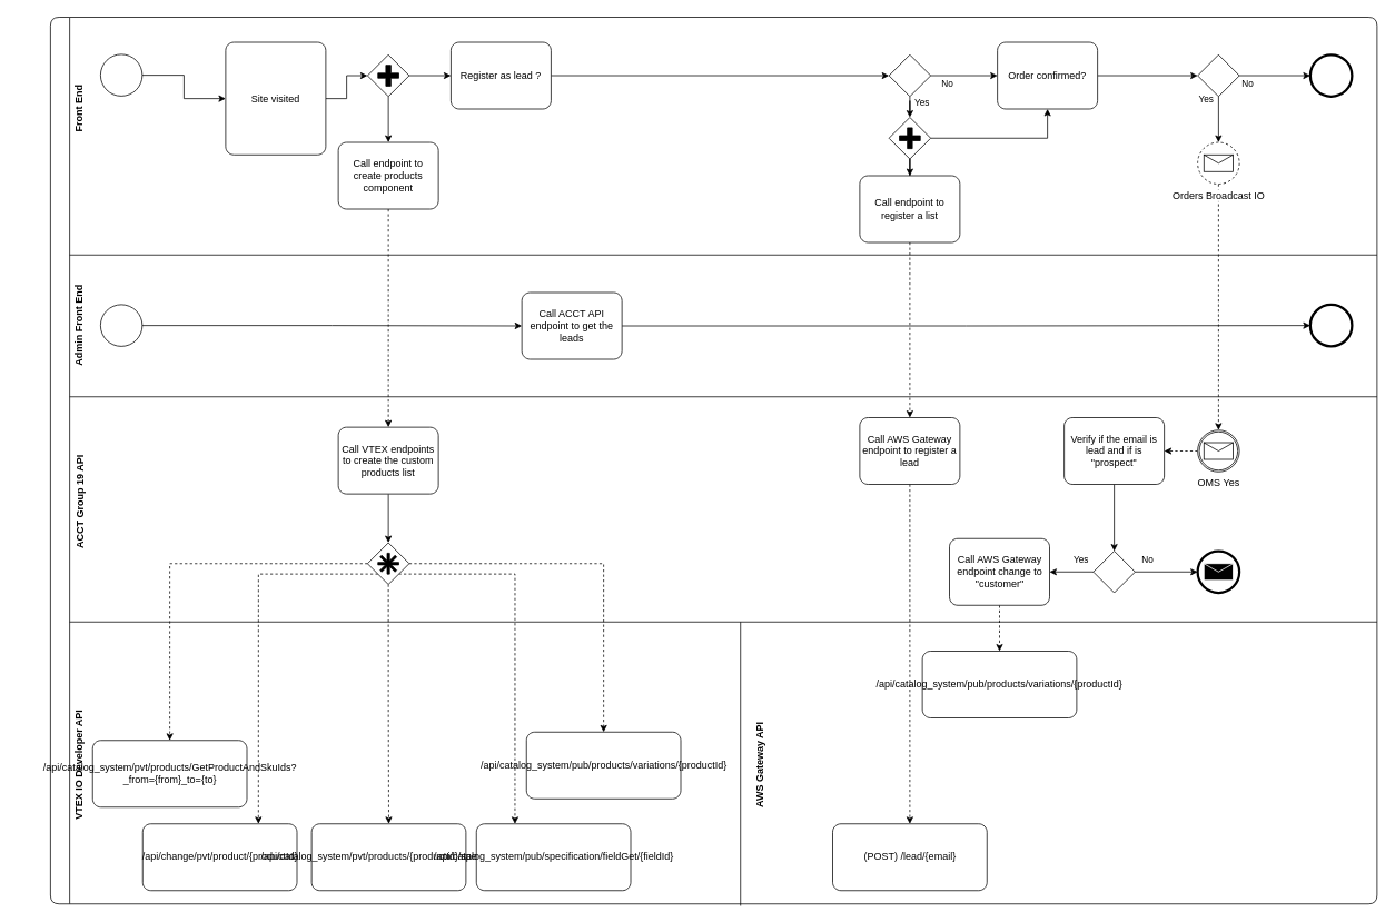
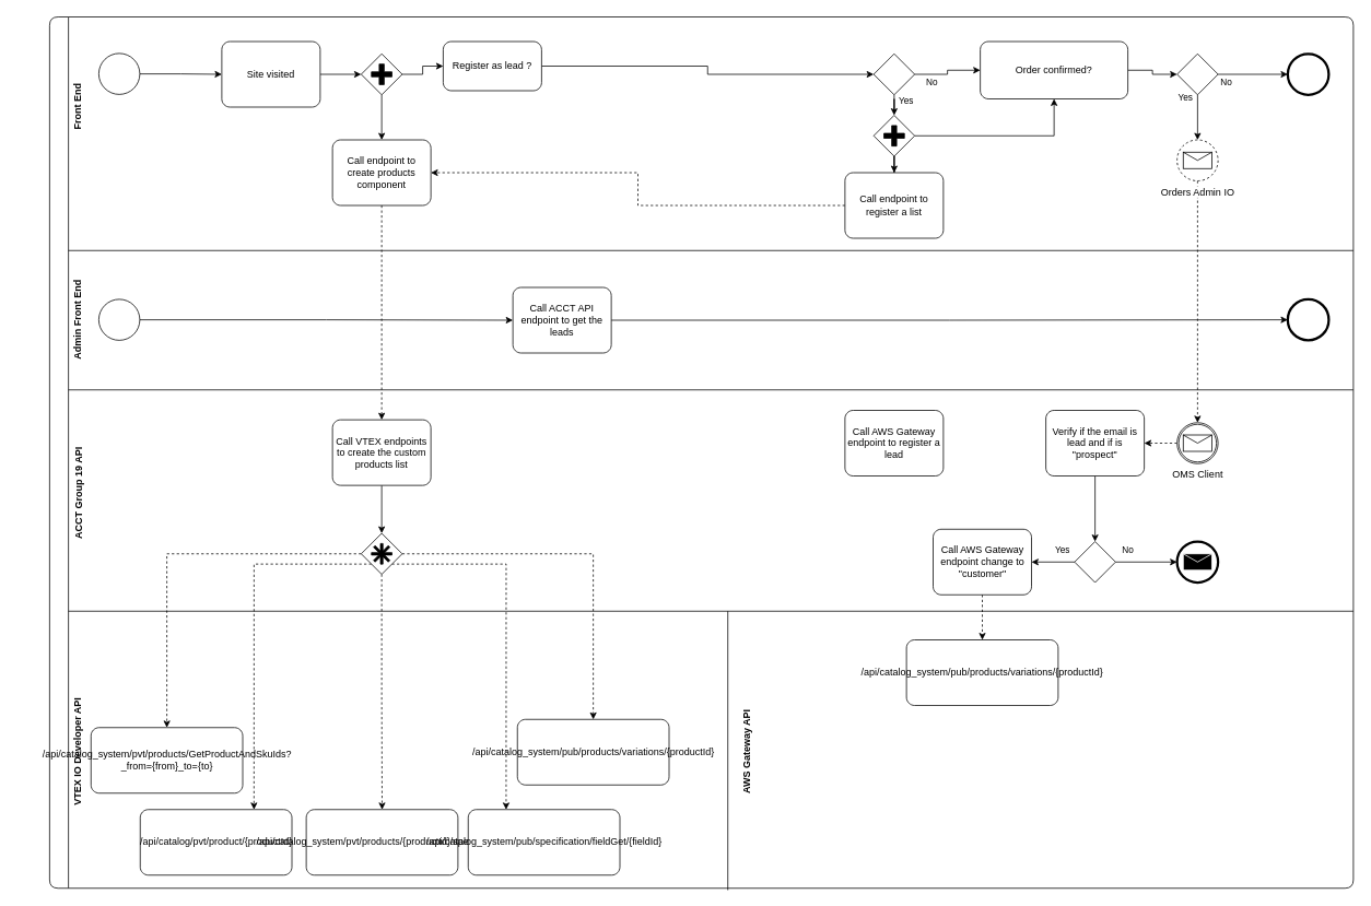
- <mxCell id="8" value="Register as lead ?" style="points=[[0.25,0,0],[0.5,0,0],[0.75,0,0],[1,0.25,0],[1,0.5,0],[1,0.75,0],[0.75,1,0],[0.5,1,0],[0.25,1,0],[0,0.75,0],[0,0.5,0],[0,0.25,0]];shape=mxgraph.bpmn.task;whiteSpace=wrap;rectStyle=rounded;size=10;taskMarker=abstract;rounded=0;shadow=0;glass=0;strokeWidth=1;" parent="2" vertex="1"><mxGeometry x="480" y="30" width="120" height="80" as="geometry" /></mxCell>
+ <mxCell id="8" value="Register as lead ?" style="points=[[0.25,0,0],[0.5,0,0],[0.75,0,0],[1,0.25,0],[1,0.5,0],[1,0.75,0],[0.75,1,0],[0.5,1,0],[0.25,1,0],[0,0.75,0],[0,0.5,0],[0,0.25,0]];shape=mxgraph.bpmn.task;whiteSpace=wrap;rectStyle=rounded;size=10;taskMarker=abstract;rounded=0;shadow=0;glass=0;strokeWidth=1;" parent="2" vertex="1"><mxGeometry x="480" y="30" width="120" height="60" as="geometry" /></mxCell>
- <mxCell id="18" value="Order confirmed?" style="points=[[0.25,0,0],[0.5,0,0],[0.75,0,0],[1,0.25,0],[1,0.5,0],[1,0.75,0],[0.75,1,0],[0.5,1,0],[0.25,1,0],[0,0.75,0],[0,0.5,0],[0,0.25,0]];shape=mxgraph.bpmn.task;whiteSpace=wrap;rectStyle=rounded;size=10;taskMarker=abstract;rounded=0;shadow=0;glass=0;strokeWidth=1;" parent="2" vertex="1"><mxGeometry x="1135" y="30" width="120" height="80" as="geometry" /></mxCell>
+ <mxCell id="18" value="Order confirmed?" style="points=[[0.25,0,0],[0.5,0,0],[0.75,0,0],[1,0.25,0],[1,0.5,0],[1,0.75,0],[0.75,1,0],[0.5,1,0],[0.25,1,0],[0,0.75,0],[0,0.5,0],[0,0.25,0]];shape=mxgraph.bpmn.task;whiteSpace=wrap;rectStyle=rounded;size=10;taskMarker=abstract;rounded=0;shadow=0;glass=0;strokeWidth=1;" parent="2" vertex="1"><mxGeometry x="1135" y="30" width="180" height="70" as="geometry" /></mxCell>
- <mxCell id="6" value="Site visited" style="points=[[0.25,0,0],[0.5,0,0],[0.75,0,0],[1,0.25,0],[1,0.5,0],[1,0.75,0],[0.75,1,0],[0.5,1,0],[0.25,1,0],[0,0.75,0],[0,0.5,0],[0,0.25,0]];shape=mxgraph.bpmn.task;whiteSpace=wrap;rectStyle=rounded;size=10;taskMarker=abstract;rounded=0;shadow=0;glass=0;strokeWidth=1;" parent="2" vertex="1"><mxGeometry x="210" y="30" width="120" height="135" as="geometry" /></mxCell>
+ <mxCell id="6" value="Site visited" style="points=[[0.25,0,0],[0.5,0,0],[0.75,0,0],[1,0.25,0],[1,0.5,0],[1,0.75,0],[0.75,1,0],[0.5,1,0],[0.25,1,0],[0,0.75,0],[0,0.5,0],[0,0.25,0]];shape=mxgraph.bpmn.task;whiteSpace=wrap;rectStyle=rounded;size=10;taskMarker=abstract;rounded=0;shadow=0;glass=0;strokeWidth=1;" parent="2" vertex="1"><mxGeometry x="210" y="30" width="120" height="80" as="geometry" /></mxCell>
- <mxCell id="32" value="Orders Broadcast IO" style="points=[[0.145,0.145,0],[0.5,0,0],[0.855,0.145,0],[1,0.5,0],[0.855,0.855,0],[0.5,1,0],[0.145,0.855,0],[0,0.5,0]];shape=mxgraph.bpmn.event;html=1;verticalLabelPosition=bottom;labelBackgroundColor=#ffffff;verticalAlign=top;align=center;perimeter=ellipsePerimeter;outlineConnect=0;aspect=fixed;outline=eventNonint;symbol=message;" parent="2" vertex="1"><mxGeometry x="1375" y="150" width="50" height="50" as="geometry" /></mxCell>
+ <mxCell id="32" value="Orders Admin IO" style="points=[[0.145,0.145,0],[0.5,0,0],[0.855,0.145,0],[1,0.5,0],[0.855,0.855,0],[0.5,1,0],[0.145,0.855,0],[0,0.5,0]];shape=mxgraph.bpmn.event;html=1;verticalLabelPosition=bottom;labelBackgroundColor=#ffffff;verticalAlign=top;align=center;perimeter=ellipsePerimeter;outlineConnect=0;aspect=fixed;outline=eventNonint;symbol=message;" parent="2" vertex="1"><mxGeometry x="1375" y="150" width="50" height="50" as="geometry" /></mxCell>
- <mxCell id="24" value="" style="edgeStyle=orthogonalEdgeStyle;rounded=0;orthogonalLoop=1;jettySize=auto;html=1;dashed=1;" parent="2" source="25" target="49" edge="1"><mxGeometry relative="1" as="geometry" /></mxCell>
+ <mxCell id="24" value="" style="edgeStyle=orthogonalEdgeStyle;rounded=0;orthogonalLoop=1;jettySize=auto;html=1;dashed=1;" parent="2" source="25" target="15" edge="1"><mxGeometry relative="1" as="geometry" /></mxCell>
- <mxCell id="34" value="OMS Yes" style="points=[[0.145,0.145,0],[0.5,0,0],[0.855,0.145,0],[1,0.5,0],[0.855,0.855,0],[0.5,1,0],[0.145,0.855,0],[0,0.5,0]];shape=mxgraph.bpmn.event;html=1;verticalLabelPosition=bottom;labelBackgroundColor=#ffffff;verticalAlign=top;align=center;perimeter=ellipsePerimeter;outlineConnect=0;aspect=fixed;outline=catching;symbol=message;" parent="2" vertex="1"><mxGeometry x="1375" y="495" width="50" height="50" as="geometry" /></mxCell>
+ <mxCell id="34" value="OMS Client" style="points=[[0.145,0.145,0],[0.5,0,0],[0.855,0.145,0],[1,0.5,0],[0.855,0.855,0],[0.5,1,0],[0.145,0.855,0],[0,0.5,0]];shape=mxgraph.bpmn.event;html=1;verticalLabelPosition=bottom;labelBackgroundColor=#ffffff;verticalAlign=top;align=center;perimeter=ellipsePerimeter;outlineConnect=0;aspect=fixed;outline=catching;symbol=message;" parent="2" vertex="1"><mxGeometry x="1375" y="495" width="50" height="50" as="geometry" /></mxCell>
- <mxCell id="48" style="edgeStyle=orthogonalEdgeStyle;rounded=0;orthogonalLoop=1;jettySize=auto;html=1;exitX=0.5;exitY=1;exitDx=0;exitDy=0;exitPerimeter=0;dashed=1;" parent="2" source="49" target="50" edge="1"><mxGeometry relative="1" as="geometry" /></mxCell>
- <mxCell id="44" value="/api/change/pvt/product/{productId}" style="points=[[0.25,0,0],[0.5,0,0],[0.75,0,0],[1,0.25,0],[1,0.5,0],[1,0.75,0],[0.75,1,0],[0.5,1,0],[0.25,1,0],[0,0.75,0],[0,0.5,0],[0,0.25,0]];shape=mxgraph.bpmn.task;whiteSpace=wrap;rectStyle=rounded;size=10;taskMarker=abstract;rounded=0;shadow=0;glass=0;strokeWidth=1;" parent="2" vertex="1"><mxGeometry x="110.5" y="967" width="185" height="80" as="geometry" /></mxCell>
+ <mxCell id="44" value="/api/catalog/pvt/product/{productId}" style="points=[[0.25,0,0],[0.5,0,0],[0.75,0,0],[1,0.25,0],[1,0.5,0],[1,0.75,0],[0.75,1,0],[0.5,1,0],[0.25,1,0],[0,0.75,0],[0,0.5,0],[0,0.25,0]];shape=mxgraph.bpmn.task;whiteSpace=wrap;rectStyle=rounded;size=10;taskMarker=abstract;rounded=0;shadow=0;glass=0;strokeWidth=1;" parent="2" vertex="1"><mxGeometry x="110.5" y="967" width="185" height="80" as="geometry" /></mxCell>
- <mxCell id="50" value="(POST) /lead/{email}" style="points=[[0.25,0,0],[0.5,0,0],[0.75,0,0],[1,0.25,0],[1,0.5,0],[1,0.75,0],[0.75,1,0],[0.5,1,0],[0.25,1,0],[0,0.75,0],[0,0.5,0],[0,0.25,0]];shape=mxgraph.bpmn.task;whiteSpace=wrap;rectStyle=rounded;size=10;taskMarker=abstract;rounded=0;shadow=0;glass=0;strokeWidth=1;" parent="2" vertex="1"><mxGeometry x="937.5" y="967" width="185" height="80" as="geometry" /></mxCell>
